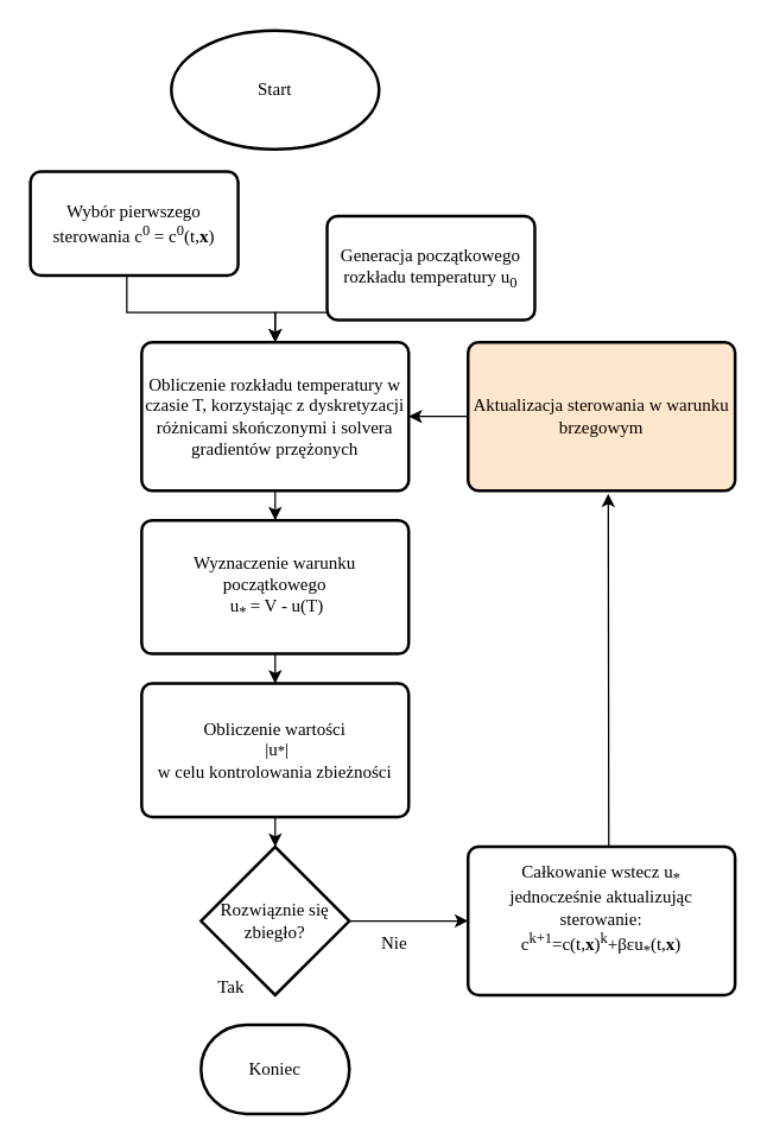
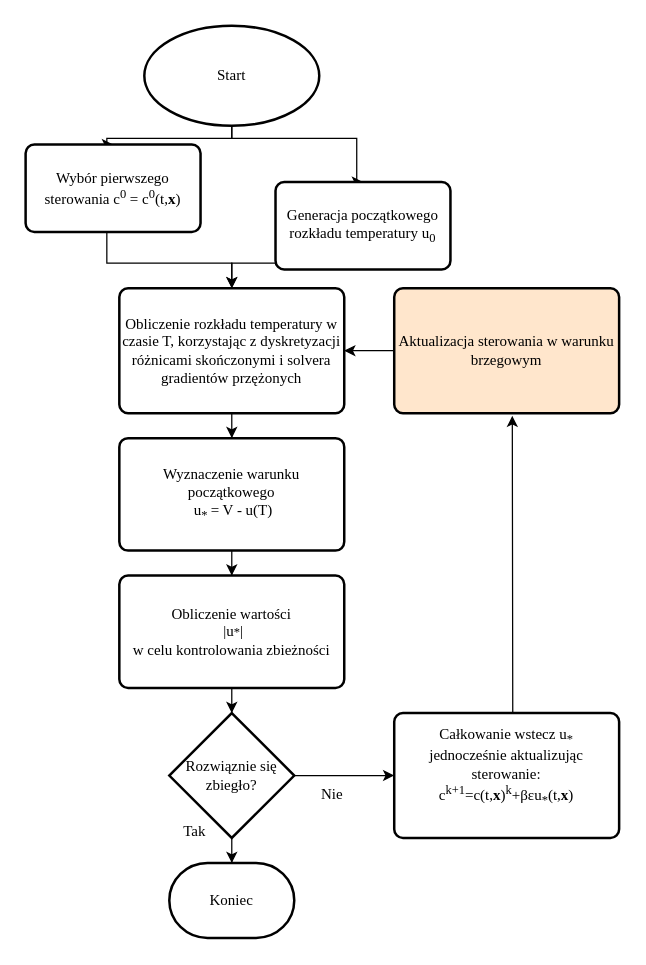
+ <mxCell id="2" style="edgeStyle=orthogonalEdgeStyle;rounded=0;orthogonalLoop=1;jettySize=auto;html=1;fontFamily=Computer Modern;entryX=0.5;entryY=0;entryDx=0;entryDy=0;" edge="1" parent="1" source="4" target="8"><mxGeometry relative="1" as="geometry"><Array as="points"><mxPoint x="185" y="110" /><mxPoint x="85" y="110" /></Array></mxGeometry></mxCell>
+ <mxCell id="3" style="edgeStyle=orthogonalEdgeStyle;rounded=0;orthogonalLoop=1;jettySize=auto;html=1;fontFamily=Computer Modern;entryX=0.5;entryY=0;entryDx=0;entryDy=0;" edge="1" parent="1" source="4" target="6"><mxGeometry relative="1" as="geometry"><Array as="points"><mxPoint x="185" y="110" /><mxPoint x="285" y="110" /></Array></mxGeometry></mxCell>
+ <mxCell id="18" value="" style="edgeStyle=orthogonalEdgeStyle;rounded=0;orthogonalLoop=1;jettySize=auto;html=1;fontFamily=Computer Modern;" edge="1" parent="1" source="19" target="21"><mxGeometry relative="1" as="geometry" /></mxCell>
